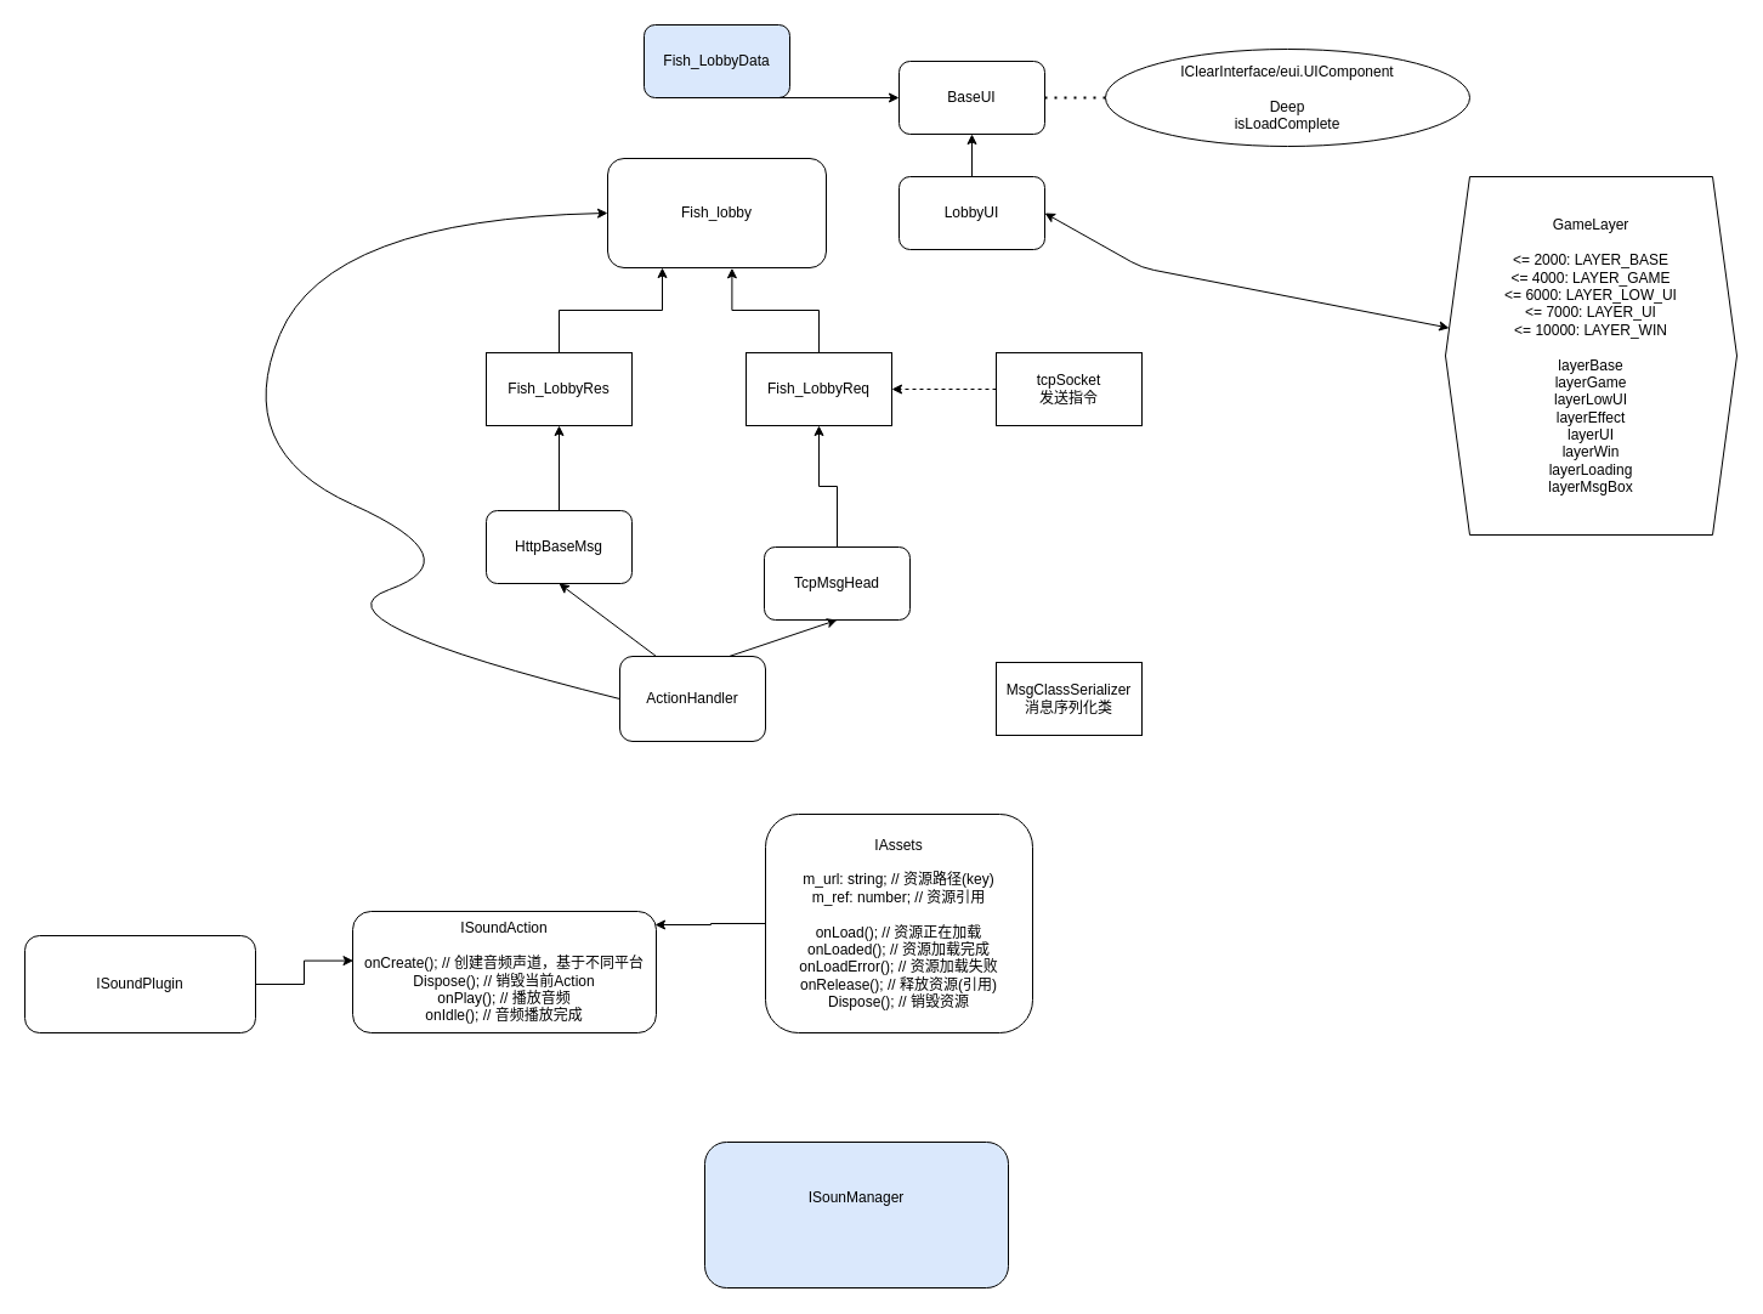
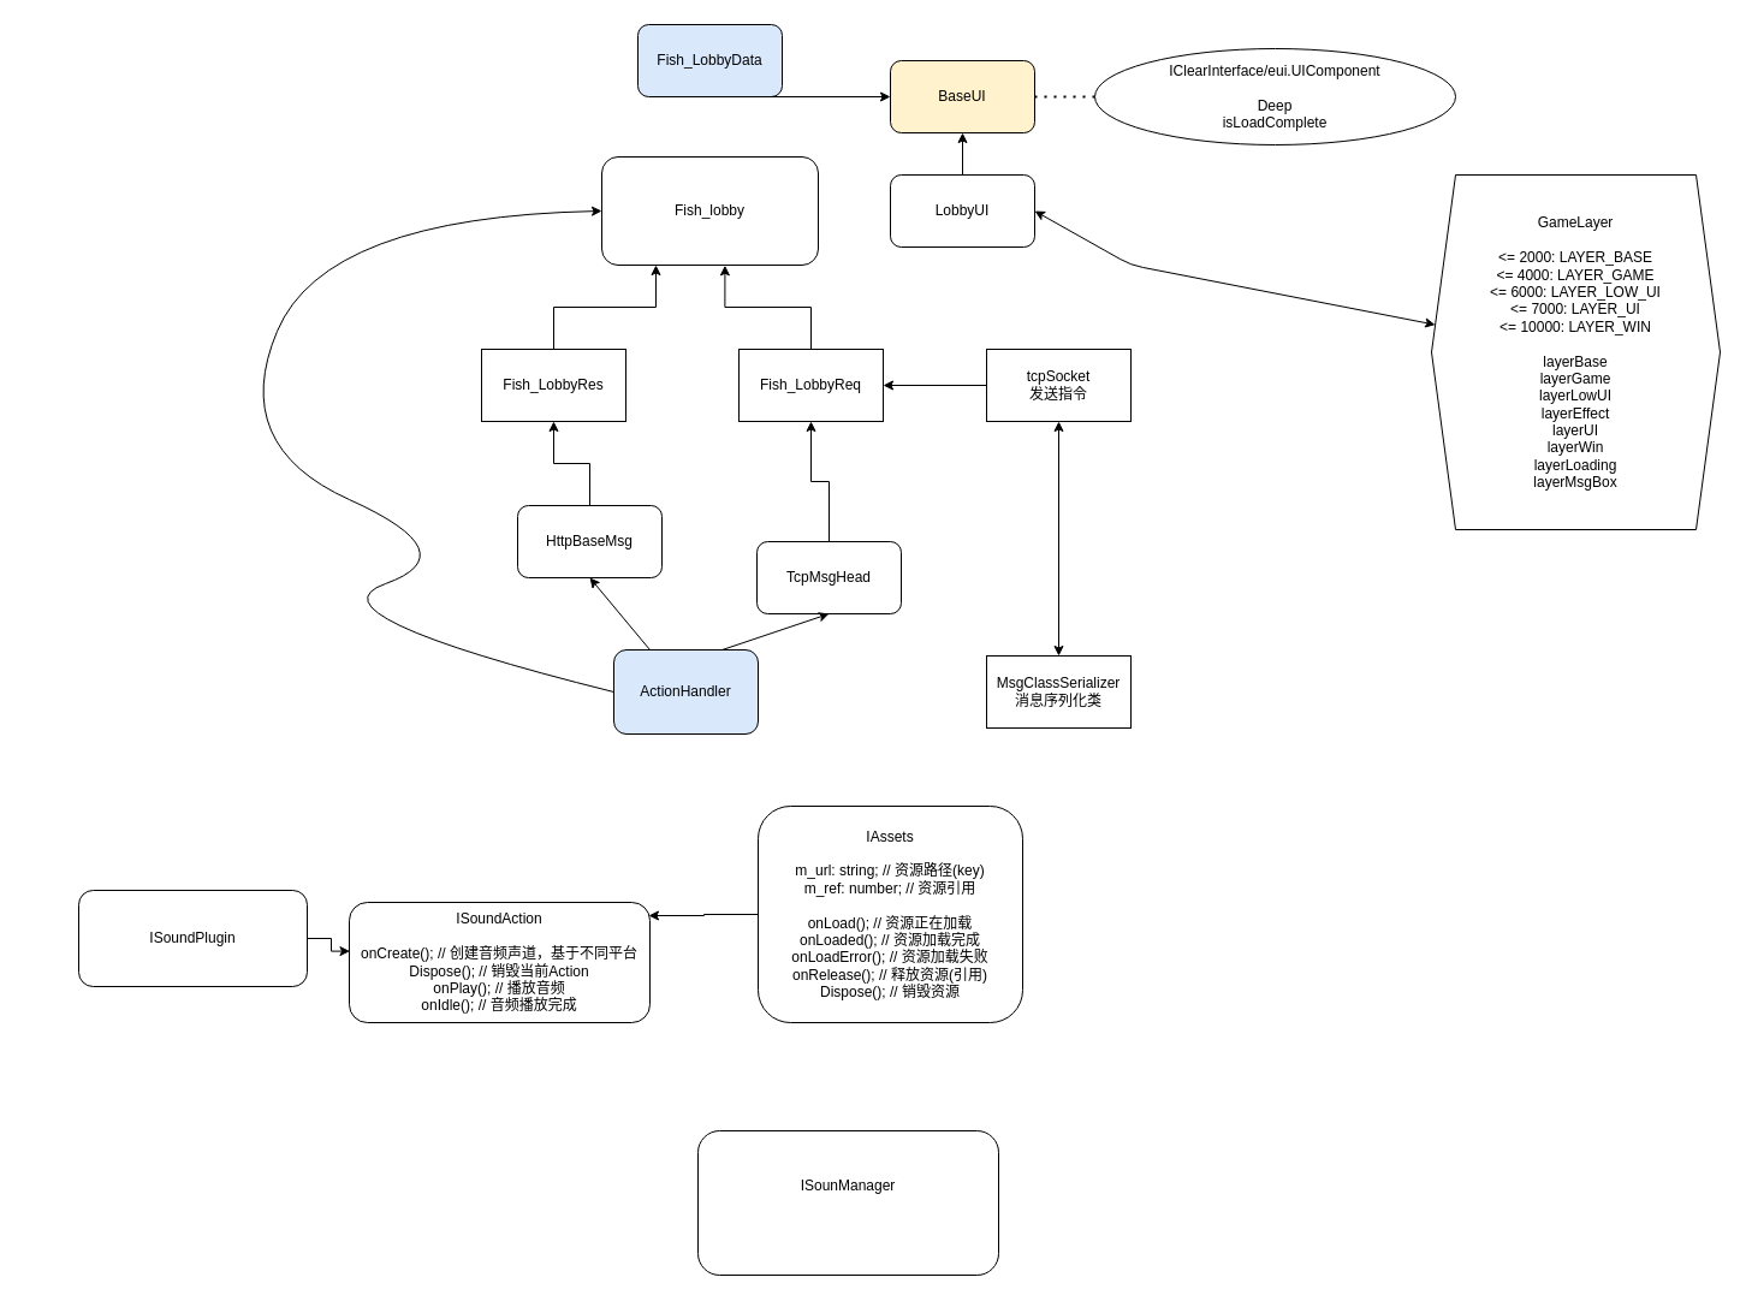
- <mxCell id="5" value="BaseUI" style="rounded=1;whiteSpace=wrap;html=1;" parent="1" vertex="1"><mxGeometry x="740" y="50" width="120" height="60" as="geometry" /></mxCell>
+ <mxCell id="5" value="BaseUI" style="rounded=1;whiteSpace=wrap;html=1;fillColor=#fff2cc;" parent="1" vertex="1"><mxGeometry x="740" y="50" width="120" height="60" as="geometry" /></mxCell>
- <mxCell id="20" style="edgeStyle=orthogonalEdgeStyle;rounded=0;orthogonalLoop=1;jettySize=auto;html=1;dashed=1;" parent="1" source="21" target="13" edge="1"><mxGeometry relative="1" as="geometry" /></mxCell>
+ <mxCell id="20" style="edgeStyle=orthogonalEdgeStyle;rounded=0;orthogonalLoop=1;jettySize=auto;html=1;" parent="1" source="21" target="13" edge="1"><mxGeometry relative="1" as="geometry" /></mxCell>
+ <mxCell id="26" value="" style="endArrow=classic;startArrow=classic;html=1;exitX=0.5;exitY=0;exitDx=0;exitDy=0;entryX=0.5;entryY=1;entryDx=0;entryDy=0;" parent="1" source="25" target="21" edge="1"><mxGeometry width="50" height="50" relative="1" as="geometry"><mxPoint x="1070" y="450" as="sourcePoint" /><mxPoint x="1120" y="400" as="targetPoint" /></mxGeometry></mxCell>
- <mxCell id="17" value="HttpBaseMsg" style="rounded=1;whiteSpace=wrap;html=1;" parent="1" vertex="1"><mxGeometry x="400" y="420" width="120" height="60" as="geometry" /></mxCell>
+ <mxCell id="17" value="HttpBaseMsg" style="rounded=1;whiteSpace=wrap;html=1;" parent="1" vertex="1"><mxGeometry x="430" y="420" width="120" height="60" as="geometry" /></mxCell>
- <mxCell id="24" value="ActionHandler" style="rounded=1;whiteSpace=wrap;html=1;" parent="1" vertex="1"><mxGeometry x="510" y="540" width="120" height="70" as="geometry" /></mxCell>
+ <mxCell id="24" value="ActionHandler" style="rounded=1;whiteSpace=wrap;html=1;fillColor=#dae8fc;" parent="1" vertex="1"><mxGeometry x="510" y="540" width="120" height="70" as="geometry" /></mxCell>
- <mxCell id="33" value="ISoundPlugin&lt;br&gt;" style="rounded=1;whiteSpace=wrap;html=1;" vertex="1" parent="1"><mxGeometry x="20" y="770" width="190" height="80" as="geometry" /></mxCell>
+ <mxCell id="33" value="ISoundPlugin&lt;br&gt;" style="rounded=1;whiteSpace=wrap;html=1;" vertex="1" parent="1"><mxGeometry x="65" y="740" width="190" height="80" as="geometry" /></mxCell>
- <mxCell id="31" value="ISounManager&lt;br&gt;&lt;br&gt;&lt;br&gt;" style="rounded=1;whiteSpace=wrap;html=1;fillColor=#dae8fc;" vertex="1" parent="1"><mxGeometry x="580" y="940" width="250" height="120" as="geometry" /></mxCell>
+ <mxCell id="31" value="ISounManager&lt;br&gt;&lt;br&gt;&lt;br&gt;" style="rounded=1;whiteSpace=wrap;html=1;" vertex="1" parent="1"><mxGeometry x="580" y="940" width="250" height="120" as="geometry" /></mxCell>
